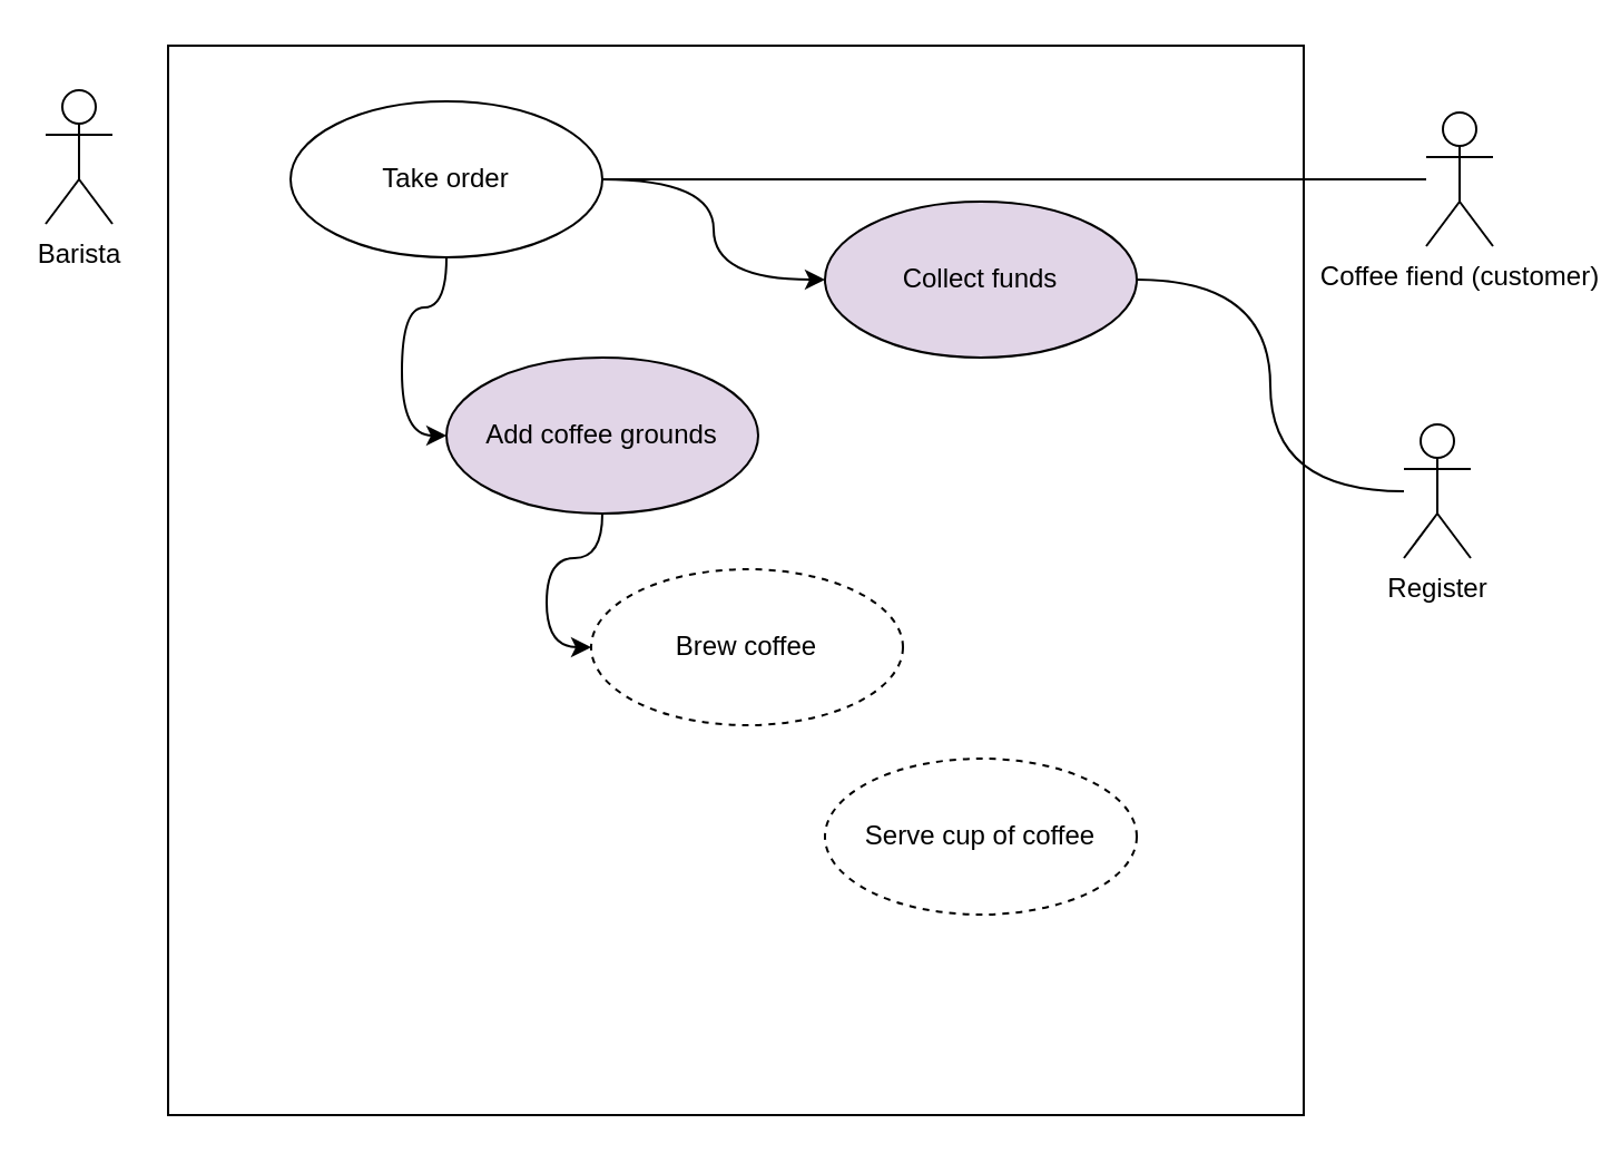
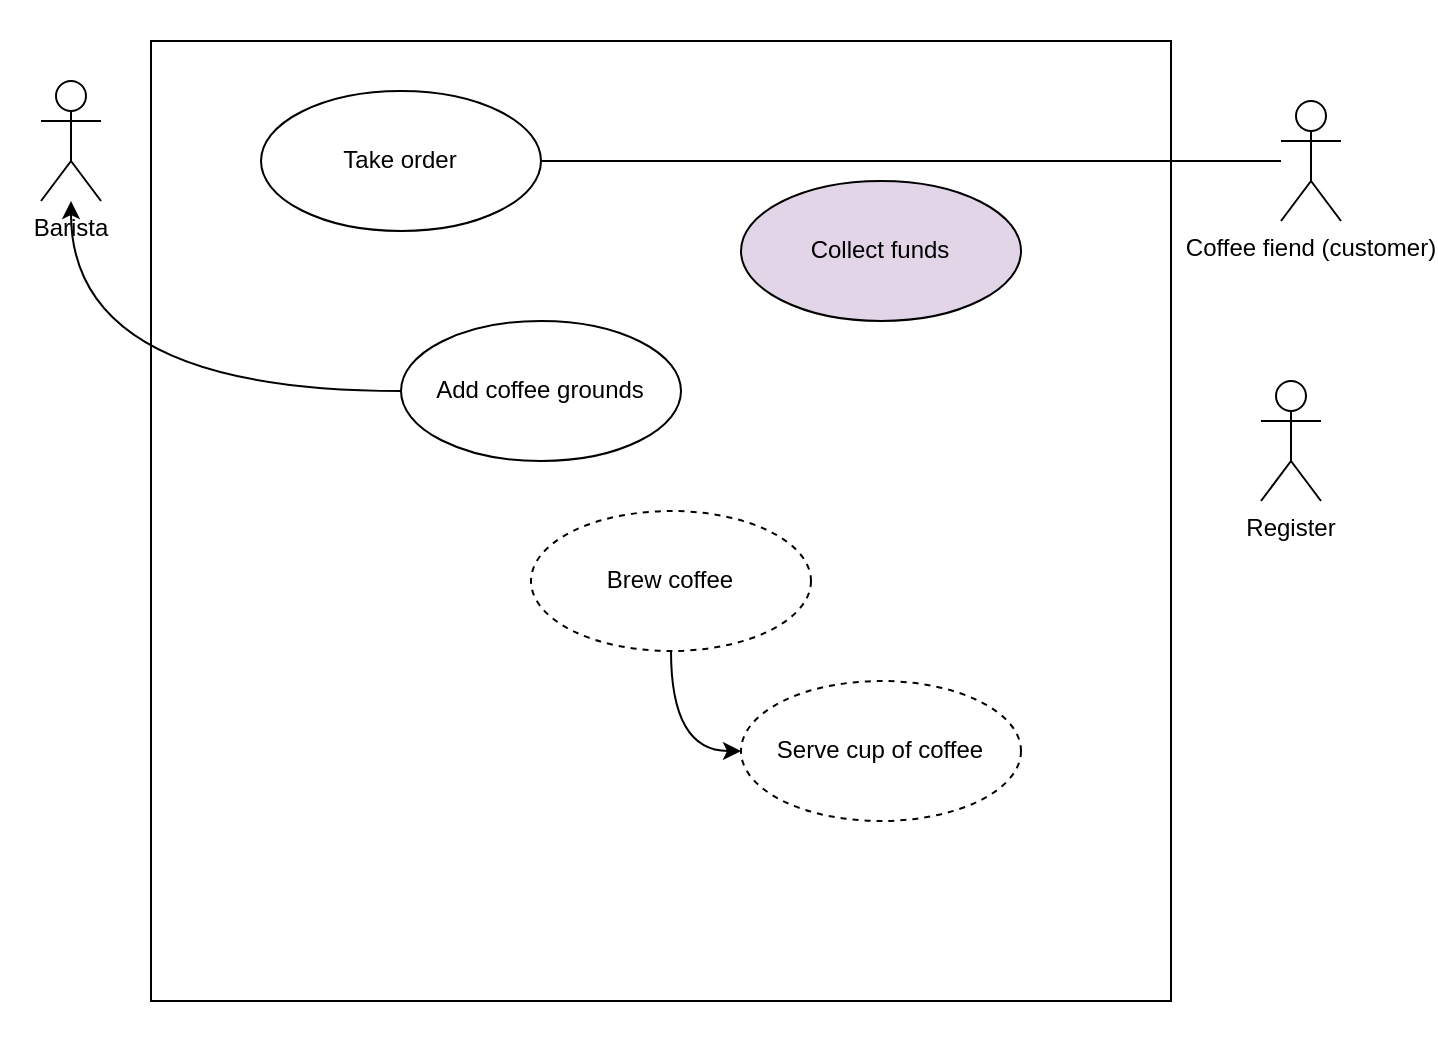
- <mxCell id="13" style="edgeStyle=orthogonalEdgeStyle;orthogonalLoop=1;jettySize=auto;html=1;entryX=0;entryY=0.5;entryDx=0;entryDy=0;curved=1;" edge="1" parent="1" source="15" target="16"><mxGeometry relative="1" as="geometry" /></mxCell>
- <mxCell id="14" style="edgeStyle=orthogonalEdgeStyle;curved=1;orthogonalLoop=1;jettySize=auto;html=1;entryX=0;entryY=0.5;entryDx=0;entryDy=0;" edge="1" parent="1" source="15" target="7"><mxGeometry relative="1" as="geometry" /></mxCell>
- <mxCell id="11" style="edgeStyle=orthogonalEdgeStyle;curved=1;orthogonalLoop=1;jettySize=auto;html=1;entryX=1;entryY=0.5;entryDx=0;entryDy=0;endArrow=none;endFill=0;" edge="1" parent="1" source="12" target="16"><mxGeometry relative="1" as="geometry" /></mxCell>
- <mxCell id="7" value="Add coffee grounds" style="ellipse;whiteSpace=wrap;html=1;fillColor=#e1d5e7;" vertex="1" parent="1"><mxGeometry x="200" y="160" width="140" height="70" as="geometry" /></mxCell>
+ <mxCell id="7" value="Add coffee grounds" style="ellipse;whiteSpace=wrap;html=1;" vertex="1" parent="1"><mxGeometry x="200" y="160" width="140" height="70" as="geometry" /></mxCell>
- <mxCell id="6" style="edgeStyle=orthogonalEdgeStyle;curved=1;orthogonalLoop=1;jettySize=auto;html=1;entryX=0;entryY=0.5;entryDx=0;entryDy=0;" edge="1" parent="1" source="7" target="9"><mxGeometry relative="1" as="geometry" /></mxCell>
+ <mxCell id="6" style="edgeStyle=orthogonalEdgeStyle;curved=1;orthogonalLoop=1;jettySize=auto;html=1;" edge="1" parent="1" source="7" target="3"><mxGeometry relative="1" as="geometry" /></mxCell>
+ <mxCell id="8" style="edgeStyle=orthogonalEdgeStyle;curved=1;orthogonalLoop=1;jettySize=auto;html=1;entryX=0;entryY=0.5;entryDx=0;entryDy=0;" edge="1" parent="1" source="9" target="10"><mxGeometry relative="1" as="geometry" /></mxCell>
